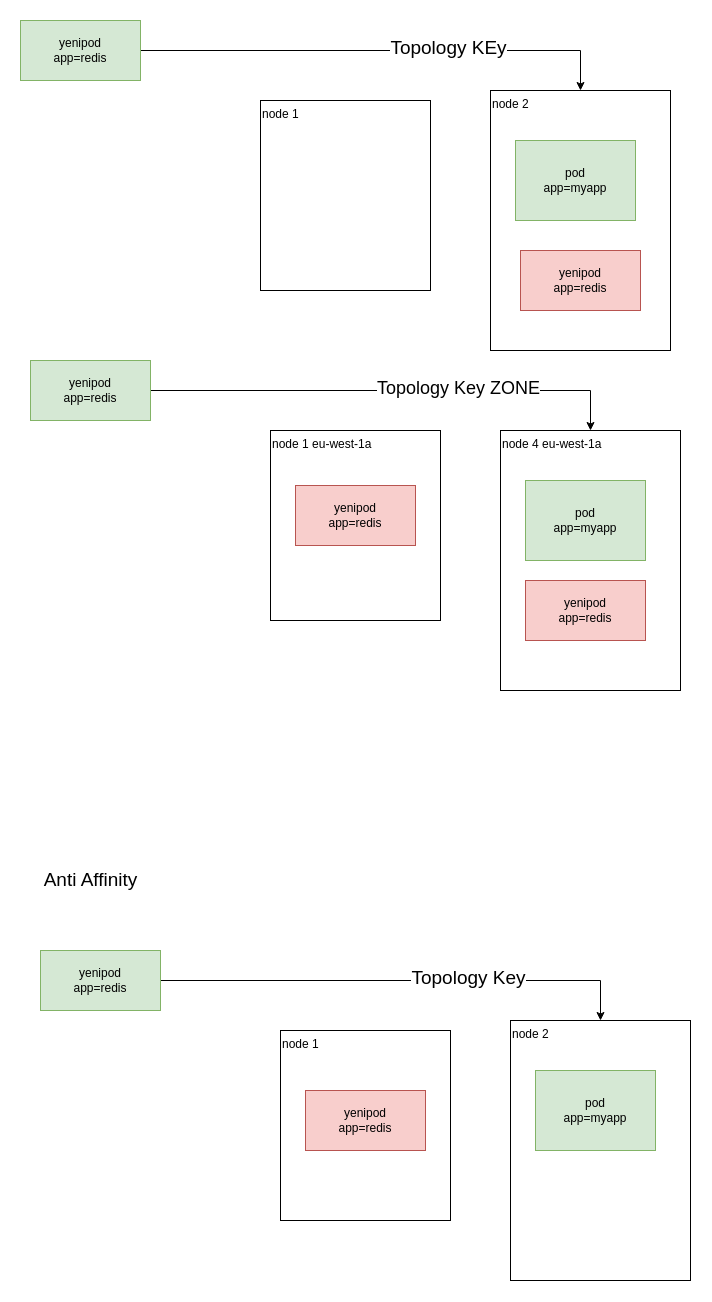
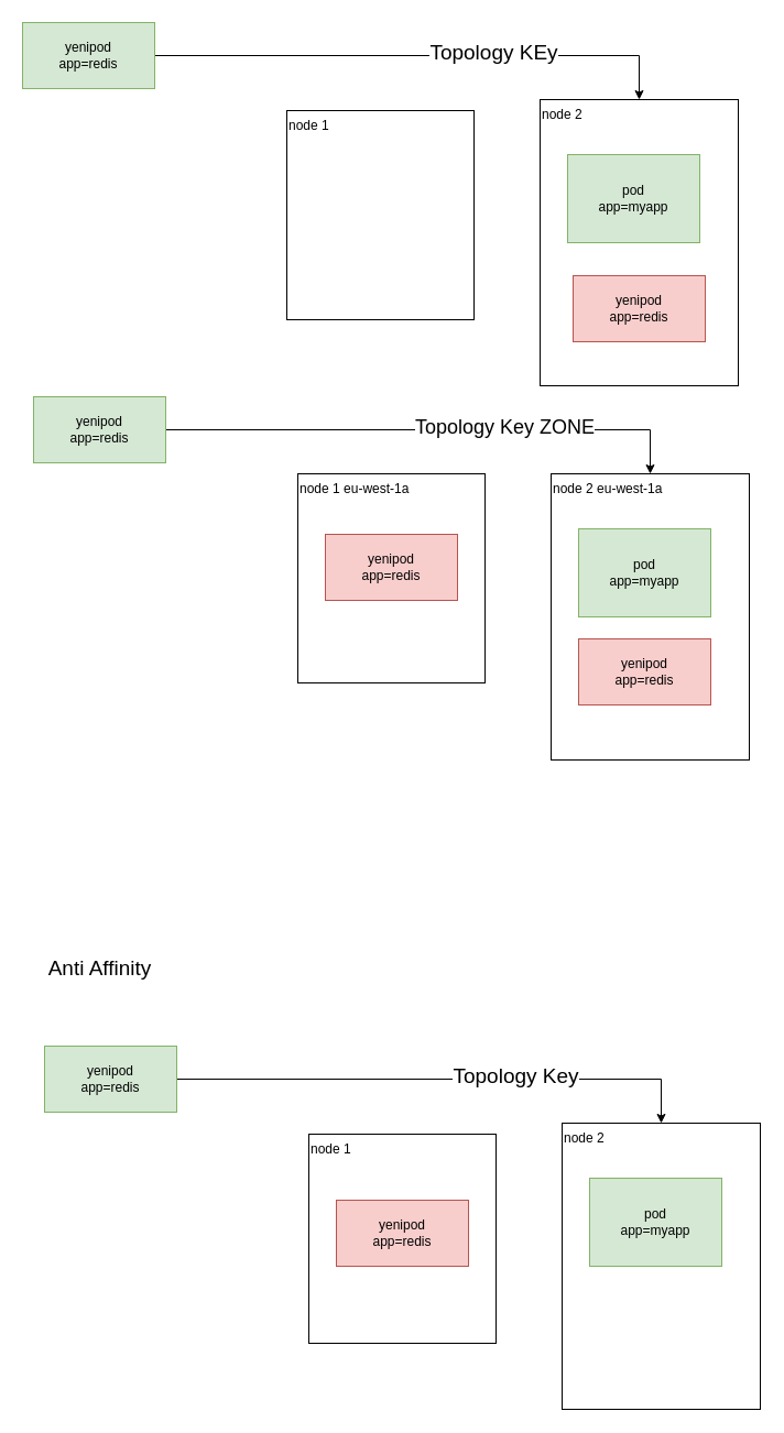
- <mxCell id="12" value="node 4 eu-west-1a" style="rounded=0;whiteSpace=wrap;html=1;align=left;verticalAlign=top;" vertex="1" parent="1"><mxGeometry x="500" y="430" width="180" height="260" as="geometry" /></mxCell>
+ <mxCell id="12" value="node 2 eu-west-1a" style="rounded=0;whiteSpace=wrap;html=1;align=left;verticalAlign=top;" vertex="1" parent="1"><mxGeometry x="500" y="430" width="180" height="260" as="geometry" /></mxCell>
